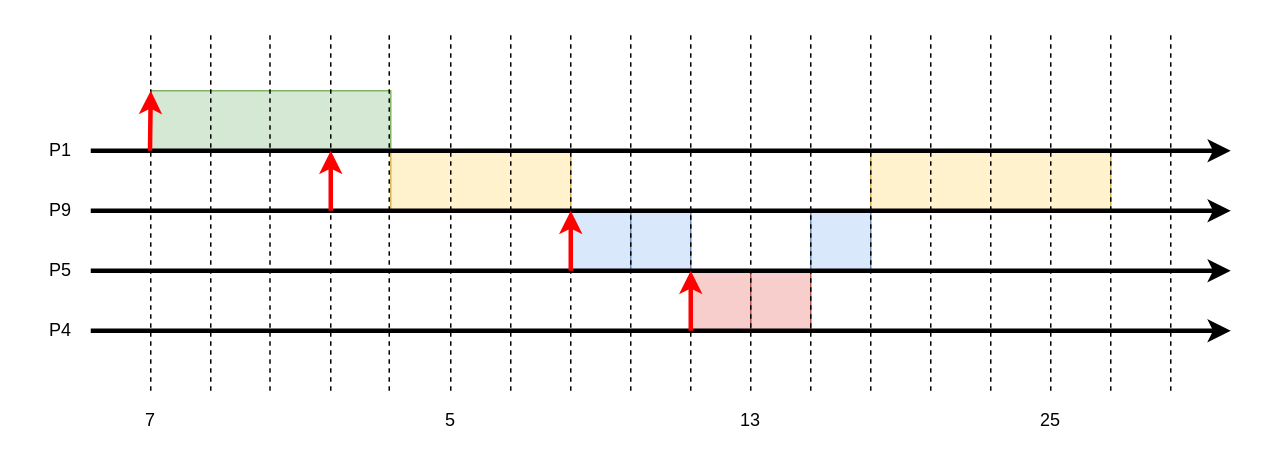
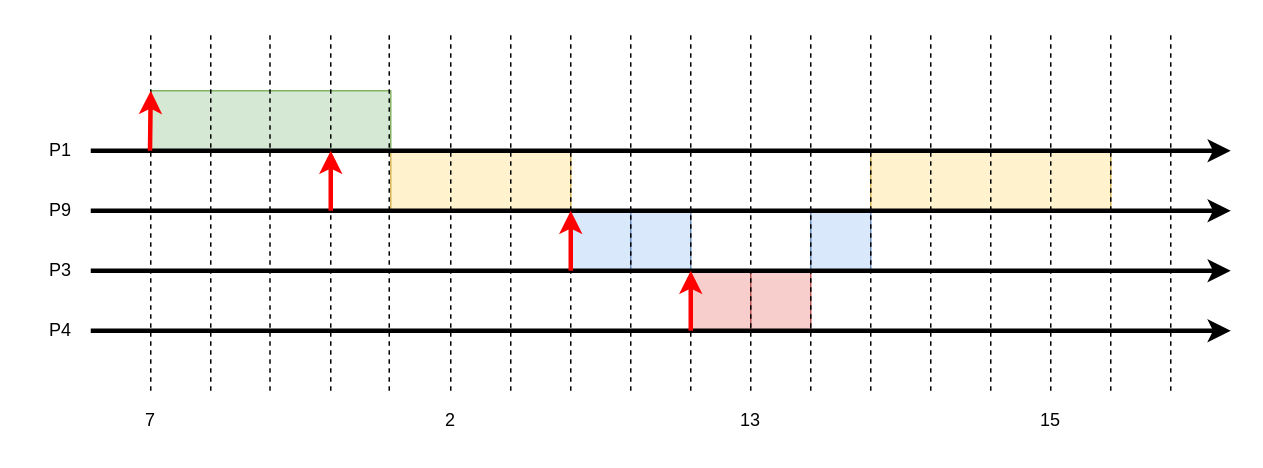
- <mxCell id="37" value="P5" style="text;html=1;strokeColor=none;fillColor=none;align=center;verticalAlign=middle;whiteSpace=wrap;rounded=0;" vertex="1" parent="1"><mxGeometry y="170" width="40" height="20" as="geometry" x="20" /></mxCell>
+ <mxCell id="37" value="P3" style="text;html=1;strokeColor=none;fillColor=none;align=center;verticalAlign=middle;whiteSpace=wrap;rounded=0;" vertex="1" parent="1"><mxGeometry y="170" width="40" height="20" as="geometry" x="20" /></mxCell>
- <mxCell id="32" value="5" style="text;html=1;strokeColor=none;fillColor=none;align=center;verticalAlign=middle;whiteSpace=wrap;rounded=0;" vertex="1" parent="1"><mxGeometry x="280" y="270" width="40" height="20" as="geometry" /></mxCell>
+ <mxCell id="32" value="2" style="text;html=1;strokeColor=none;fillColor=none;align=center;verticalAlign=middle;whiteSpace=wrap;rounded=0;" vertex="1" parent="1"><mxGeometry x="280" y="270" width="40" height="20" as="geometry" /></mxCell>
- <mxCell id="34" value="25" style="text;html=1;strokeColor=none;fillColor=none;align=center;verticalAlign=middle;whiteSpace=wrap;rounded=0;" vertex="1" parent="1"><mxGeometry x="680" y="270" width="40" height="20" as="geometry" /></mxCell>
+ <mxCell id="34" value="15" style="text;html=1;strokeColor=none;fillColor=none;align=center;verticalAlign=middle;whiteSpace=wrap;rounded=0;" vertex="1" parent="1"><mxGeometry x="680" y="270" width="40" height="20" as="geometry" /></mxCell>
